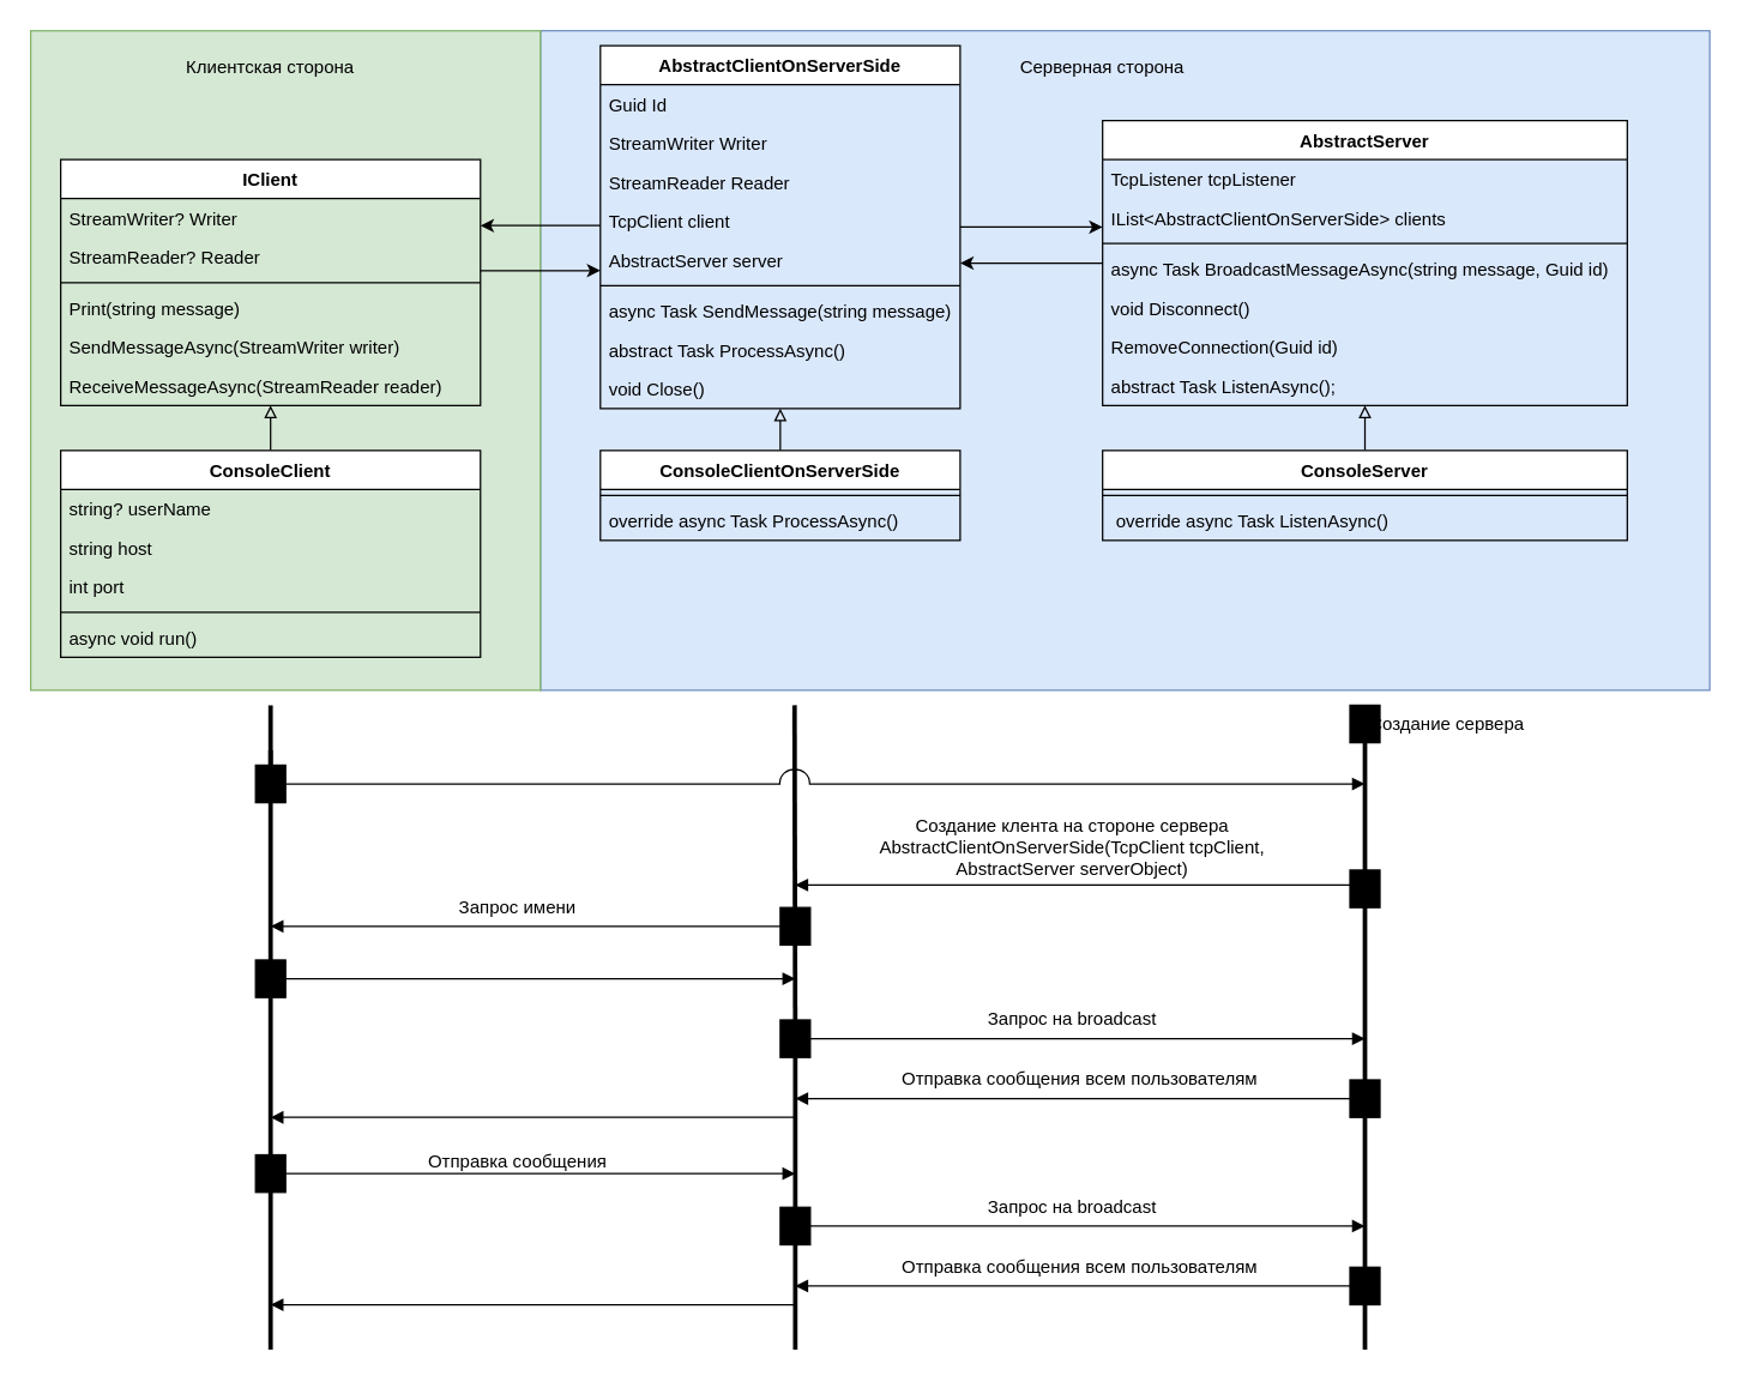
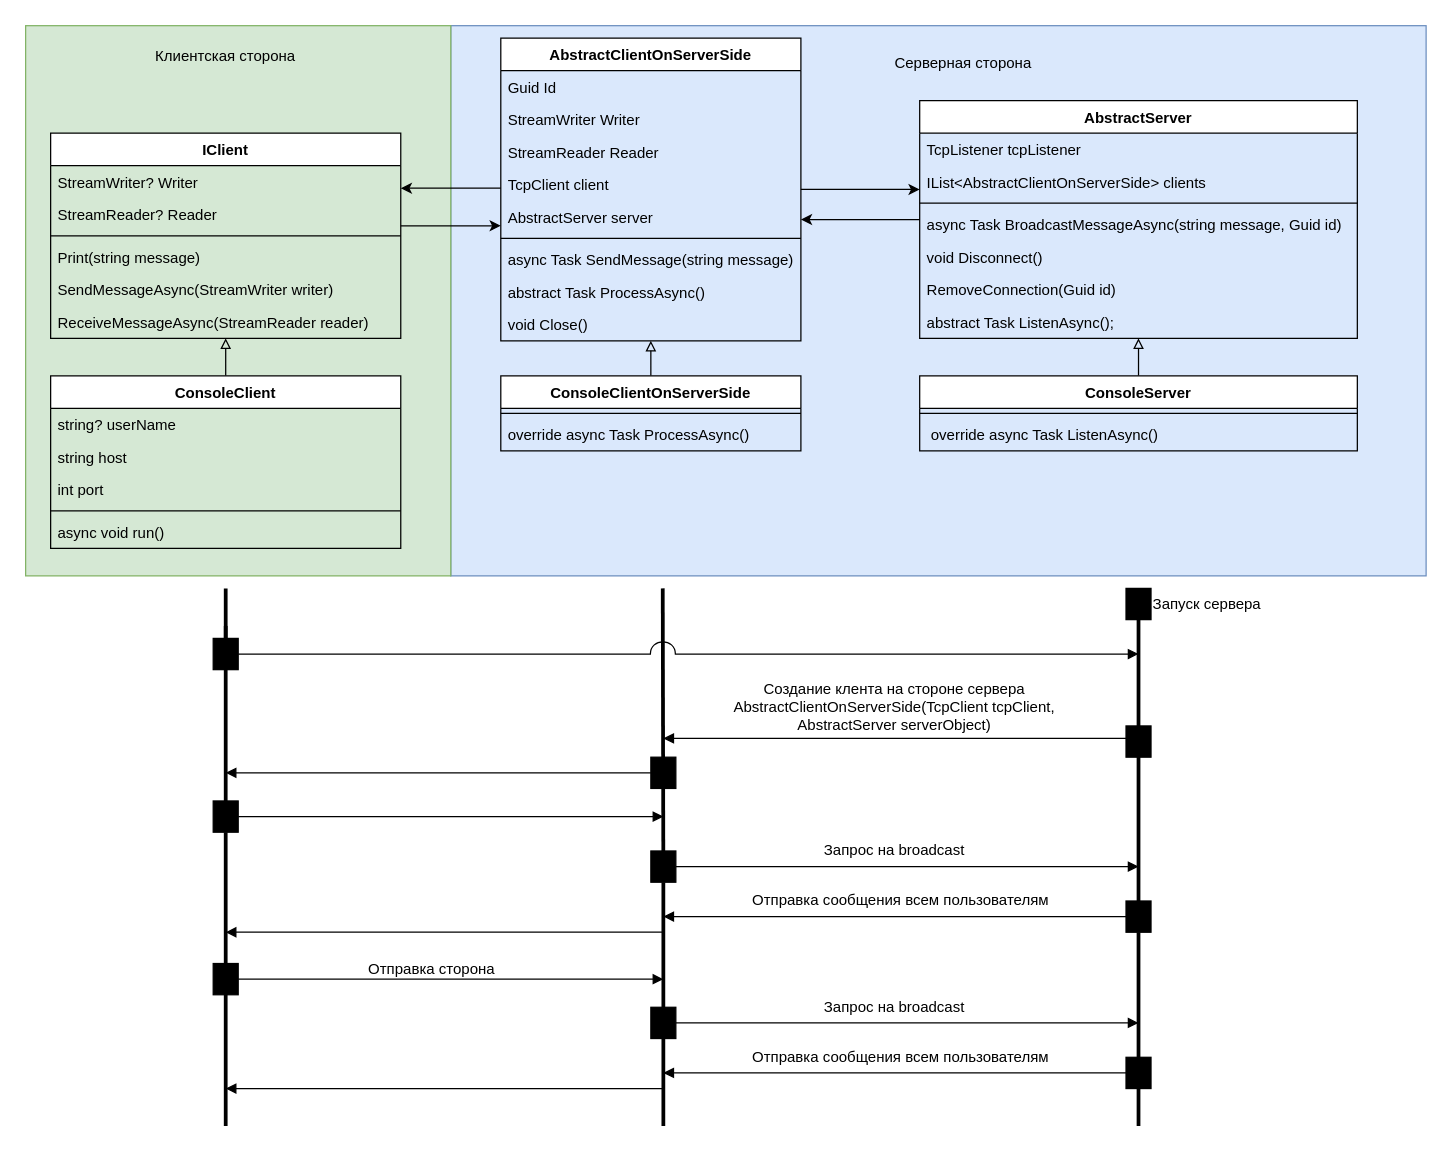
- <mxCell id="26" value="Серверная сторона" style="text;html=1;strokeColor=none;fillColor=none;align=center;verticalAlign=middle;whiteSpace=wrap;rounded=0;" vertex="1" parent="1"><mxGeometry x="660" y="30" width="150" height="30" as="geometry" /></mxCell>
+ <mxCell id="26" value="Серверная сторона" style="text;html=1;strokeColor=none;fillColor=none;align=center;verticalAlign=middle;whiteSpace=wrap;rounded=0;" vertex="1" parent="1"><mxGeometry x="695" y="35" width="150" height="30" as="geometry" /></mxCell>
- <mxCell id="61" value="Создание сервера" style="text;html=1;strokeColor=none;fillColor=none;align=center;verticalAlign=middle;whiteSpace=wrap;rounded=0;" vertex="1" parent="1"><mxGeometry x="890" y="467.5" width="150" height="30" as="geometry" /></mxCell>
+ <mxCell id="61" value="Запуск сервера" style="text;html=1;strokeColor=none;fillColor=none;align=center;verticalAlign=middle;whiteSpace=wrap;rounded=0;" vertex="1" parent="1"><mxGeometry x="890" y="467.5" width="150" height="30" as="geometry" /></mxCell>
- <mxCell id="64" value="Запрос имени" style="text;html=1;strokeColor=none;fillColor=none;align=center;verticalAlign=middle;whiteSpace=wrap;rounded=0;" vertex="1" parent="1"><mxGeometry x="270" y="589.5" width="150" height="30" as="geometry" /></mxCell>
- <mxCell id="79" value="Отправка сообщения" style="text;html=1;strokeColor=none;fillColor=none;align=center;verticalAlign=middle;whiteSpace=wrap;rounded=0;" vertex="1" parent="1"><mxGeometry x="270" y="760" width="150" height="30" as="geometry" /></mxCell>
+ <mxCell id="79" value="Отправка сторона" style="text;html=1;strokeColor=none;fillColor=none;align=center;verticalAlign=middle;whiteSpace=wrap;rounded=0;" vertex="1" parent="1"><mxGeometry x="270" y="760" width="150" height="30" as="geometry" /></mxCell>
